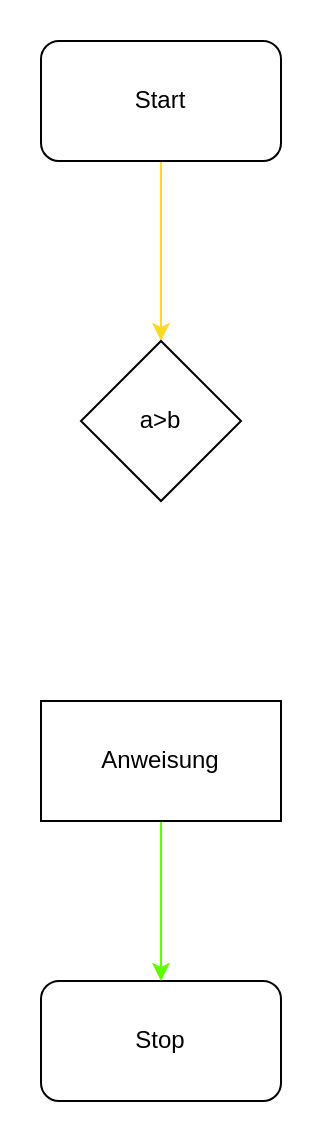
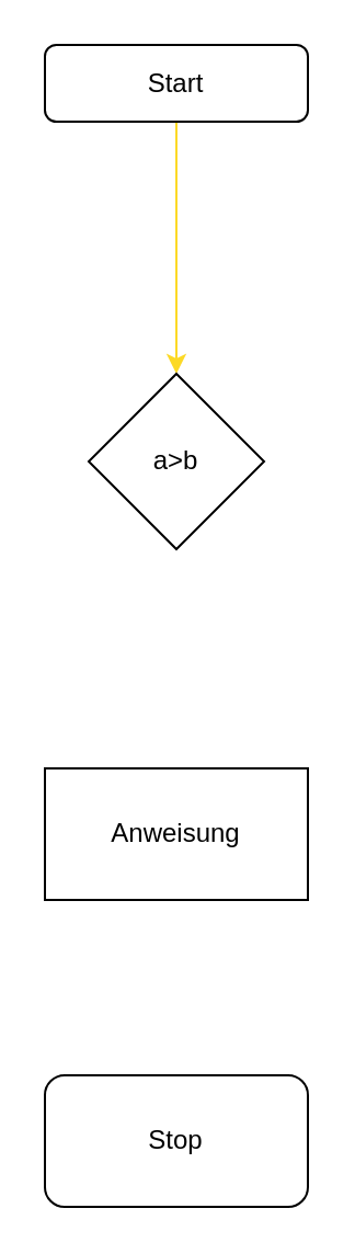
- <mxCell id="3" value="Start" style="rounded=1;whiteSpace=wrap;html=1;" vertex="1" parent="1"><mxGeometry x="20" y="20" width="120" height="60" as="geometry" /></mxCell>
+ <mxCell id="3" value="Start" style="rounded=1;whiteSpace=wrap;html=1;" vertex="1" parent="1"><mxGeometry x="20" y="20" width="120" height="35" as="geometry" /></mxCell>
- <mxCell id="6" style="edgeStyle=none;html=1;exitX=0.5;exitY=1;exitDx=0;exitDy=0;entryX=0.5;entryY=0;entryDx=0;entryDy=0;strokeColor=#60FC00;" edge="1" parent="1" source="7" target="4"><mxGeometry relative="1" as="geometry" /></mxCell>
